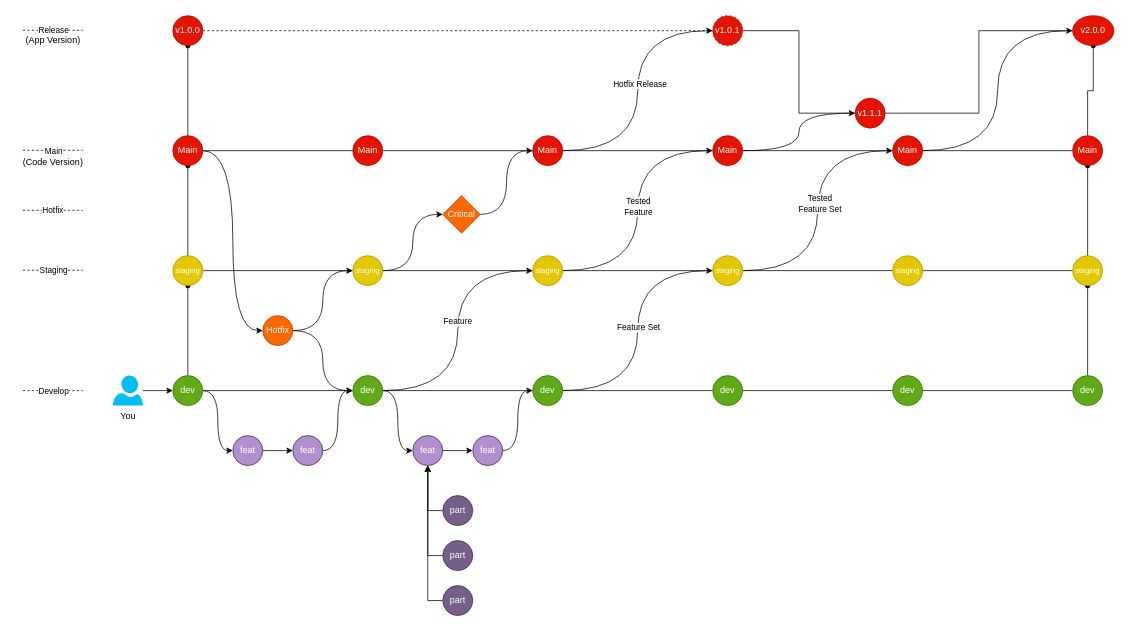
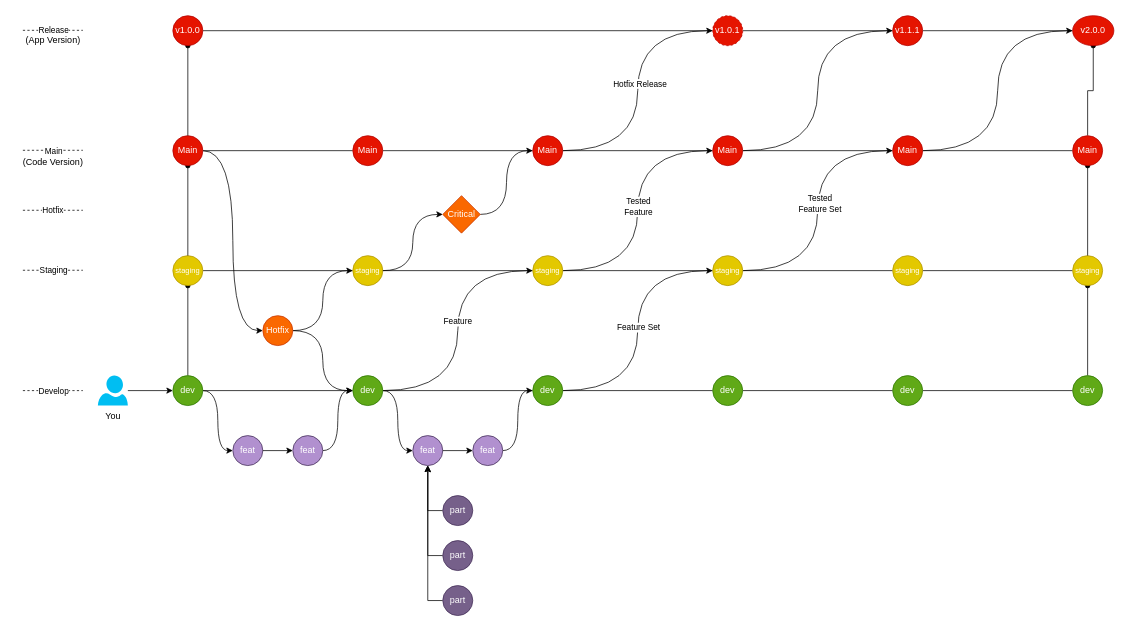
- <mxCell id="63" style="edgeStyle=orthogonalEdgeStyle;rounded=0;orthogonalLoop=1;jettySize=auto;html=1;exitX=1;exitY=0.5;exitDx=0;exitDy=0;entryX=0;entryY=0.5;entryDx=0;entryDy=0;endArrow=none;endFill=0;dashed=1;" parent="1" source="64" target="83" edge="1"><mxGeometry relative="1" as="geometry" /></mxCell>
+ <mxCell id="63" style="edgeStyle=orthogonalEdgeStyle;rounded=0;orthogonalLoop=1;jettySize=auto;html=1;exitX=1;exitY=0.5;exitDx=0;exitDy=0;entryX=0;entryY=0.5;entryDx=0;entryDy=0;endArrow=none;endFill=0;" parent="1" source="64" target="83" edge="1"><mxGeometry relative="1" as="geometry" /></mxCell>
- <mxCell id="85" value="v1.1.1" style="ellipse;whiteSpace=wrap;html=1;aspect=fixed;fillColor=#e51400;fontColor=#ffffff;strokeColor=#B20000;" parent="1" vertex="1"><mxGeometry x="1140" y="130" width="40" height="40" as="geometry" /></mxCell>
+ <mxCell id="85" value="v1.1.1" style="ellipse;whiteSpace=wrap;html=1;aspect=fixed;fillColor=#e51400;fontColor=#ffffff;strokeColor=#B20000;" parent="1" vertex="1"><mxGeometry x="1190" y="20" width="40" height="40" as="geometry" /></mxCell>
- <mxCell id="12" value="You" style="verticalLabelPosition=bottom;html=1;verticalAlign=top;align=center;strokeColor=none;fillColor=#00BEF2;shape=mxgraph.azure.user;" parent="1" vertex="1"><mxGeometry x="150" y="500" width="40" height="40" as="geometry" /></mxCell>
+ <mxCell id="12" value="You" style="verticalLabelPosition=bottom;html=1;verticalAlign=top;align=center;strokeColor=none;fillColor=#00BEF2;shape=mxgraph.azure.user;" parent="1" vertex="1"><mxGeometry x="130" y="500" width="40" height="40" as="geometry" /></mxCell>
